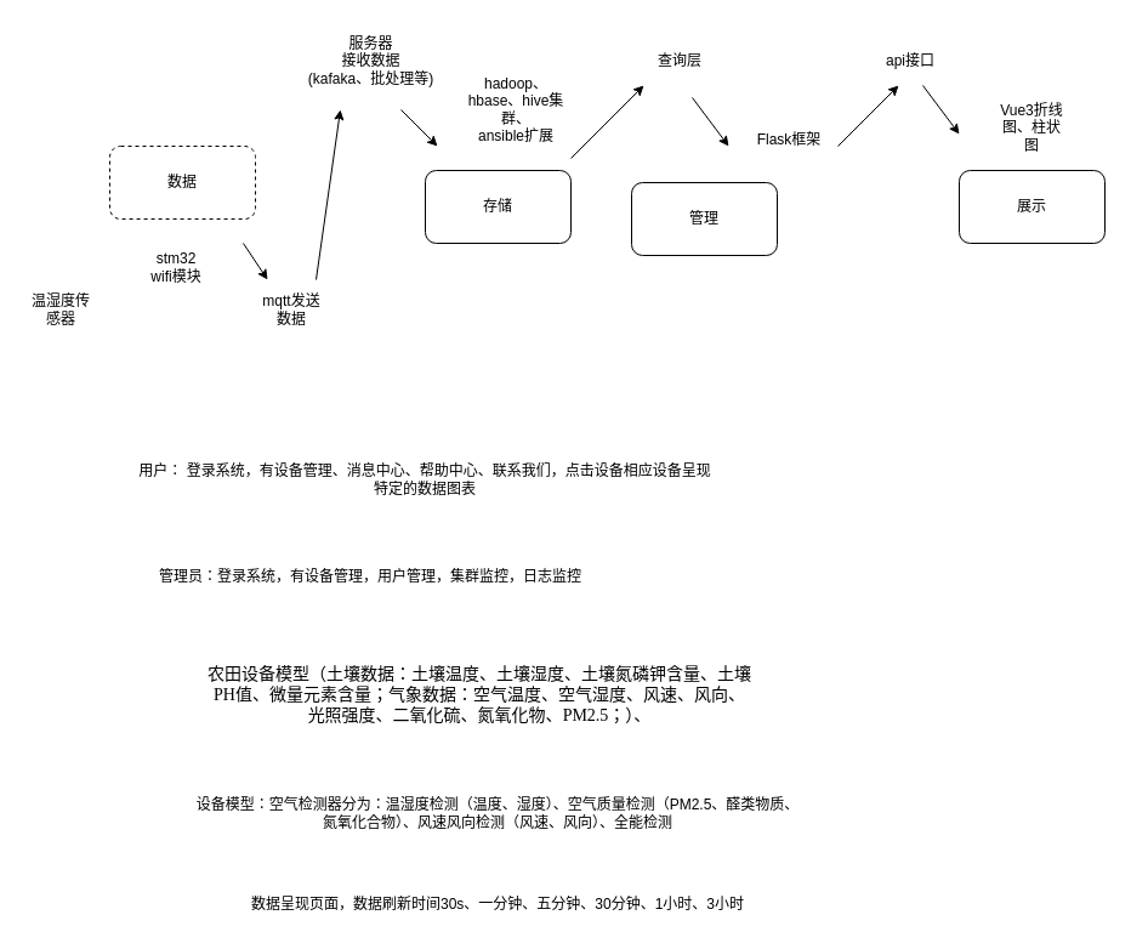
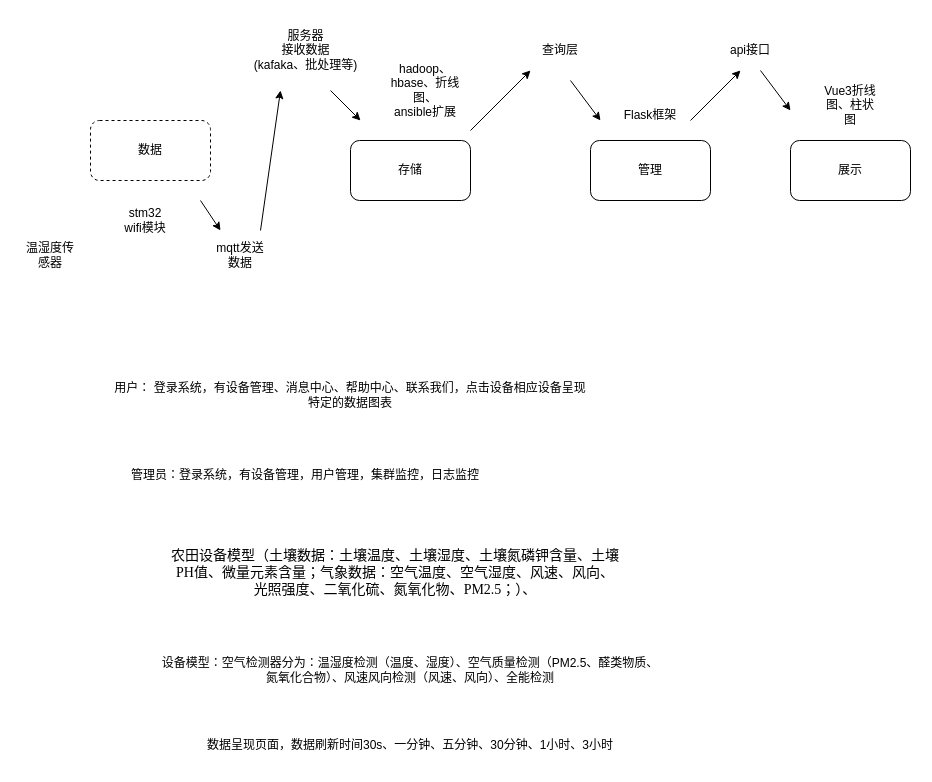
- <mxCell id="10" value="hadoop、&lt;div&gt;hbase、hive集群、&lt;/div&gt;&lt;div&gt;ansible扩展&lt;/div&gt;" style="text;html=1;align=center;verticalAlign=middle;whiteSpace=wrap;rounded=0;" parent="1" vertex="1"><mxGeometry x="380" y="50" width="90" height="80" as="geometry" /></mxCell>
+ <mxCell id="10" value="hadoop、&lt;div&gt;hbase、折线图、&lt;/div&gt;&lt;div&gt;ansible扩展&lt;/div&gt;" style="text;html=1;align=center;verticalAlign=middle;whiteSpace=wrap;rounded=0;" parent="1" vertex="1"><mxGeometry x="380" y="50" width="90" height="80" as="geometry" /></mxCell>
- <mxCell id="4" value="管理" style="rounded=1;whiteSpace=wrap;html=1;" parent="1" vertex="1"><mxGeometry x="520" y="150" width="120" height="60" as="geometry" /></mxCell>
+ <mxCell id="4" value="管理" style="rounded=1;whiteSpace=wrap;html=1;" parent="1" vertex="1"><mxGeometry x="590" y="140" width="120" height="60" as="geometry" /></mxCell>
